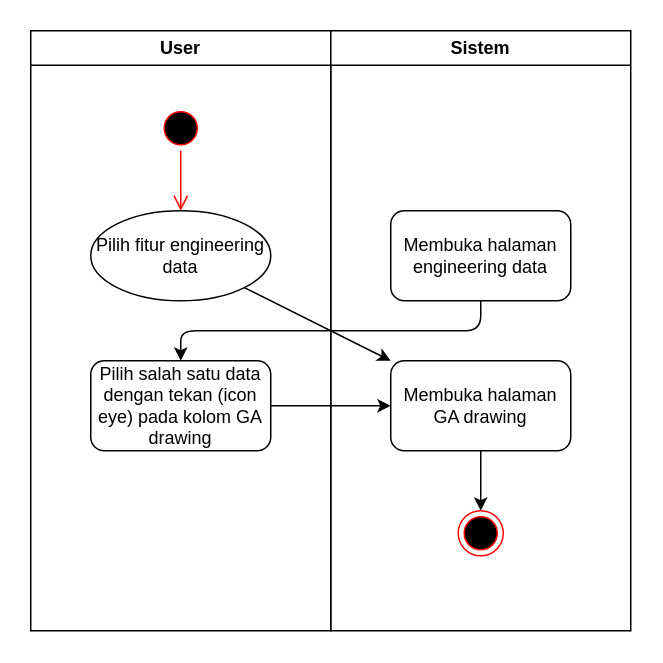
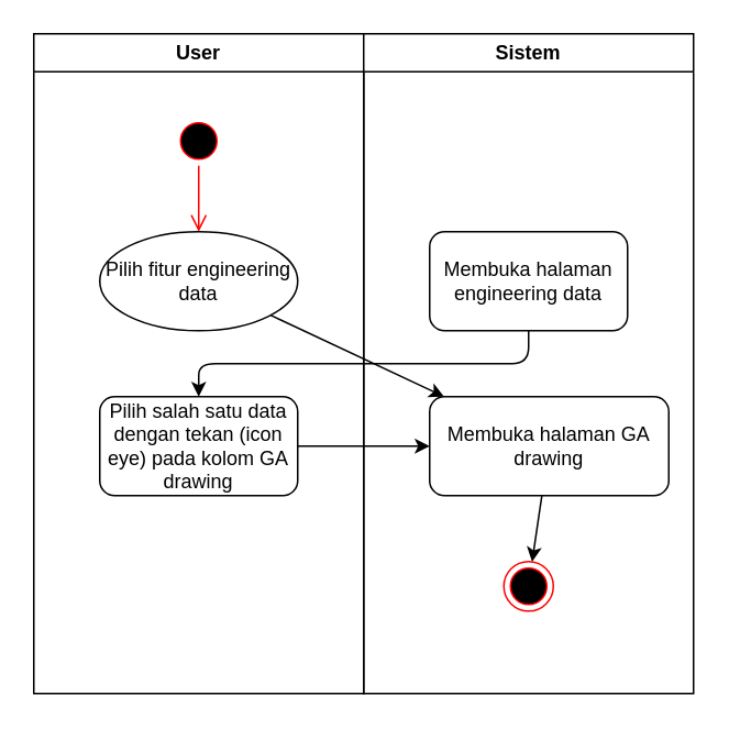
- <mxCell id="10" value="Membuka halaman GA drawing" style="whiteSpace=wrap;html=1;rounded=1;" vertex="1" parent="7"><mxGeometry x="40" y="220" width="120" height="60" as="geometry" /></mxCell>
+ <mxCell id="10" value="Membuka halaman GA drawing" style="whiteSpace=wrap;html=1;rounded=1;" vertex="1" parent="7"><mxGeometry x="40" y="220" width="145" height="60" as="geometry" /></mxCell>
